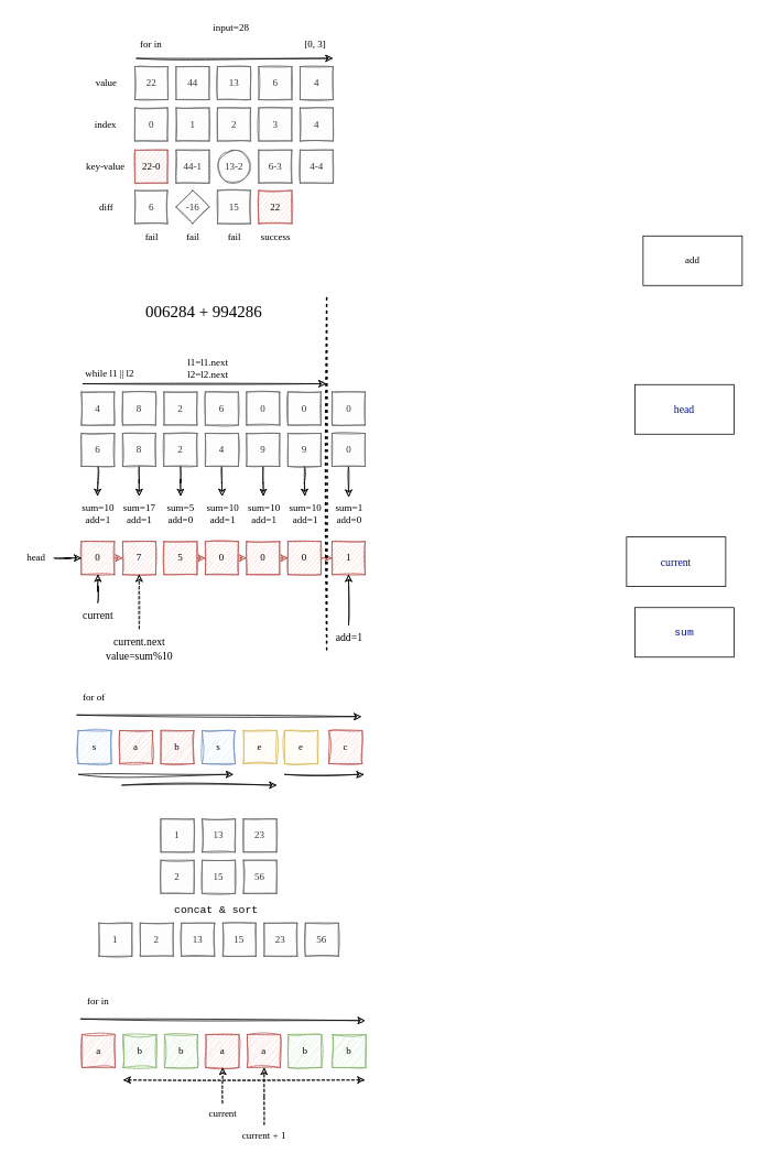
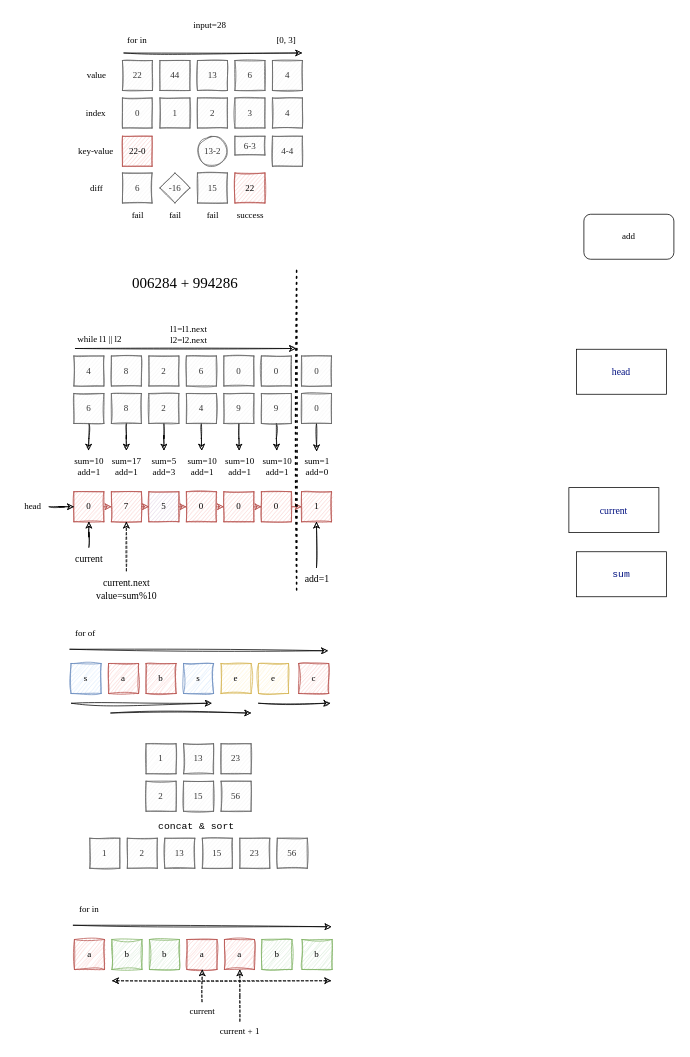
- <mxCell id="76" value="44-1" style="rounded=0;whiteSpace=wrap;html=1;fontFamily=Comic Sans MS;sketch=1;fillColor=#f5f5f5;strokeColor=#666666;fontColor=#333333;" parent="1" vertex="1"><mxGeometry x="212.75" y="181" width="40" height="40" as="geometry" /></mxCell>
- <mxCell id="78" value="6-3" style="rounded=0;whiteSpace=wrap;html=1;fontFamily=Comic Sans MS;sketch=1;fillColor=#f5f5f5;strokeColor=#666666;fontColor=#333333;" parent="1" vertex="1"><mxGeometry x="312.75" y="181" width="40" height="40" as="geometry" /></mxCell>
+ <mxCell id="78" value="6-3" style="rounded=0;whiteSpace=wrap;html=1;fontFamily=Comic Sans MS;sketch=1;fillColor=#f5f5f5;strokeColor=#666666;fontColor=#333333;" parent="1" vertex="1"><mxGeometry x="312.75" y="181" width="40" height="25" as="geometry" /></mxCell>
- <mxCell id="2" value="add" style="rounded=0;whiteSpace=wrap;html=1;fontFamily=Comic Sans MS;" parent="1" vertex="1"><mxGeometry x="778" y="285" width="120" height="60" as="geometry" /></mxCell>
+ <mxCell id="2" value="add" style="whiteSpace=wrap;html=1;fontFamily=Comic Sans MS;rounded=1;" parent="1" vertex="1"><mxGeometry x="778" y="285" width="120" height="60" as="geometry" /></mxCell>
- <mxCell id="28" value="sum=5&lt;br style=&quot;font-size: 12px;&quot;&gt;add=0" style="text;html=1;align=center;verticalAlign=middle;resizable=0;points=[];autosize=1;strokeColor=none;fillColor=none;fontSize=12;fontFamily=Comic Sans MS;sketch=1;fontColor=#000000;" parent="1" vertex="1"><mxGeometry x="191.5" y="600" width="53" height="41" as="geometry" /></mxCell>
+ <mxCell id="28" value="sum=5&lt;br style=&quot;font-size: 12px;&quot;&gt;add=3" style="text;html=1;align=center;verticalAlign=middle;resizable=0;points=[];autosize=1;strokeColor=none;fillColor=none;fontSize=12;fontFamily=Comic Sans MS;sketch=1;fontColor=#000000;" parent="1" vertex="1"><mxGeometry x="191.5" y="600" width="53" height="41" as="geometry" /></mxCell>
+ <mxCell id="38" style="edgeStyle=orthogonalEdgeStyle;rounded=0;orthogonalLoop=1;jettySize=auto;html=1;exitX=1;exitY=0.5;exitDx=0;exitDy=0;entryX=0;entryY=0.5;entryDx=0;entryDy=0;fontFamily=Comic Sans MS;fontSize=12;sketch=1;fontColor=#000000;fillColor=#f8cecc;strokeColor=#b85450;" parent="1" source="39" target="41" edge="1"><mxGeometry relative="1" as="geometry" /></mxCell>
- <mxCell id="41" value="5" style="rounded=0;whiteSpace=wrap;html=1;fontFamily=Comic Sans MS;sketch=1;fillColor=#f8cecc;strokeColor=#b85450;" parent="1" vertex="1"><mxGeometry x="198" y="655" width="40" height="40" as="geometry" /></mxCell>
+ <mxCell id="41" value="5" style="rounded=0;whiteSpace=wrap;html=1;fontFamily=Comic Sans MS;sketch=1;fillColor=#e1d5e7;strokeColor=#b85450;" parent="1" vertex="1"><mxGeometry x="198" y="655" width="40" height="40" as="geometry" /></mxCell>
